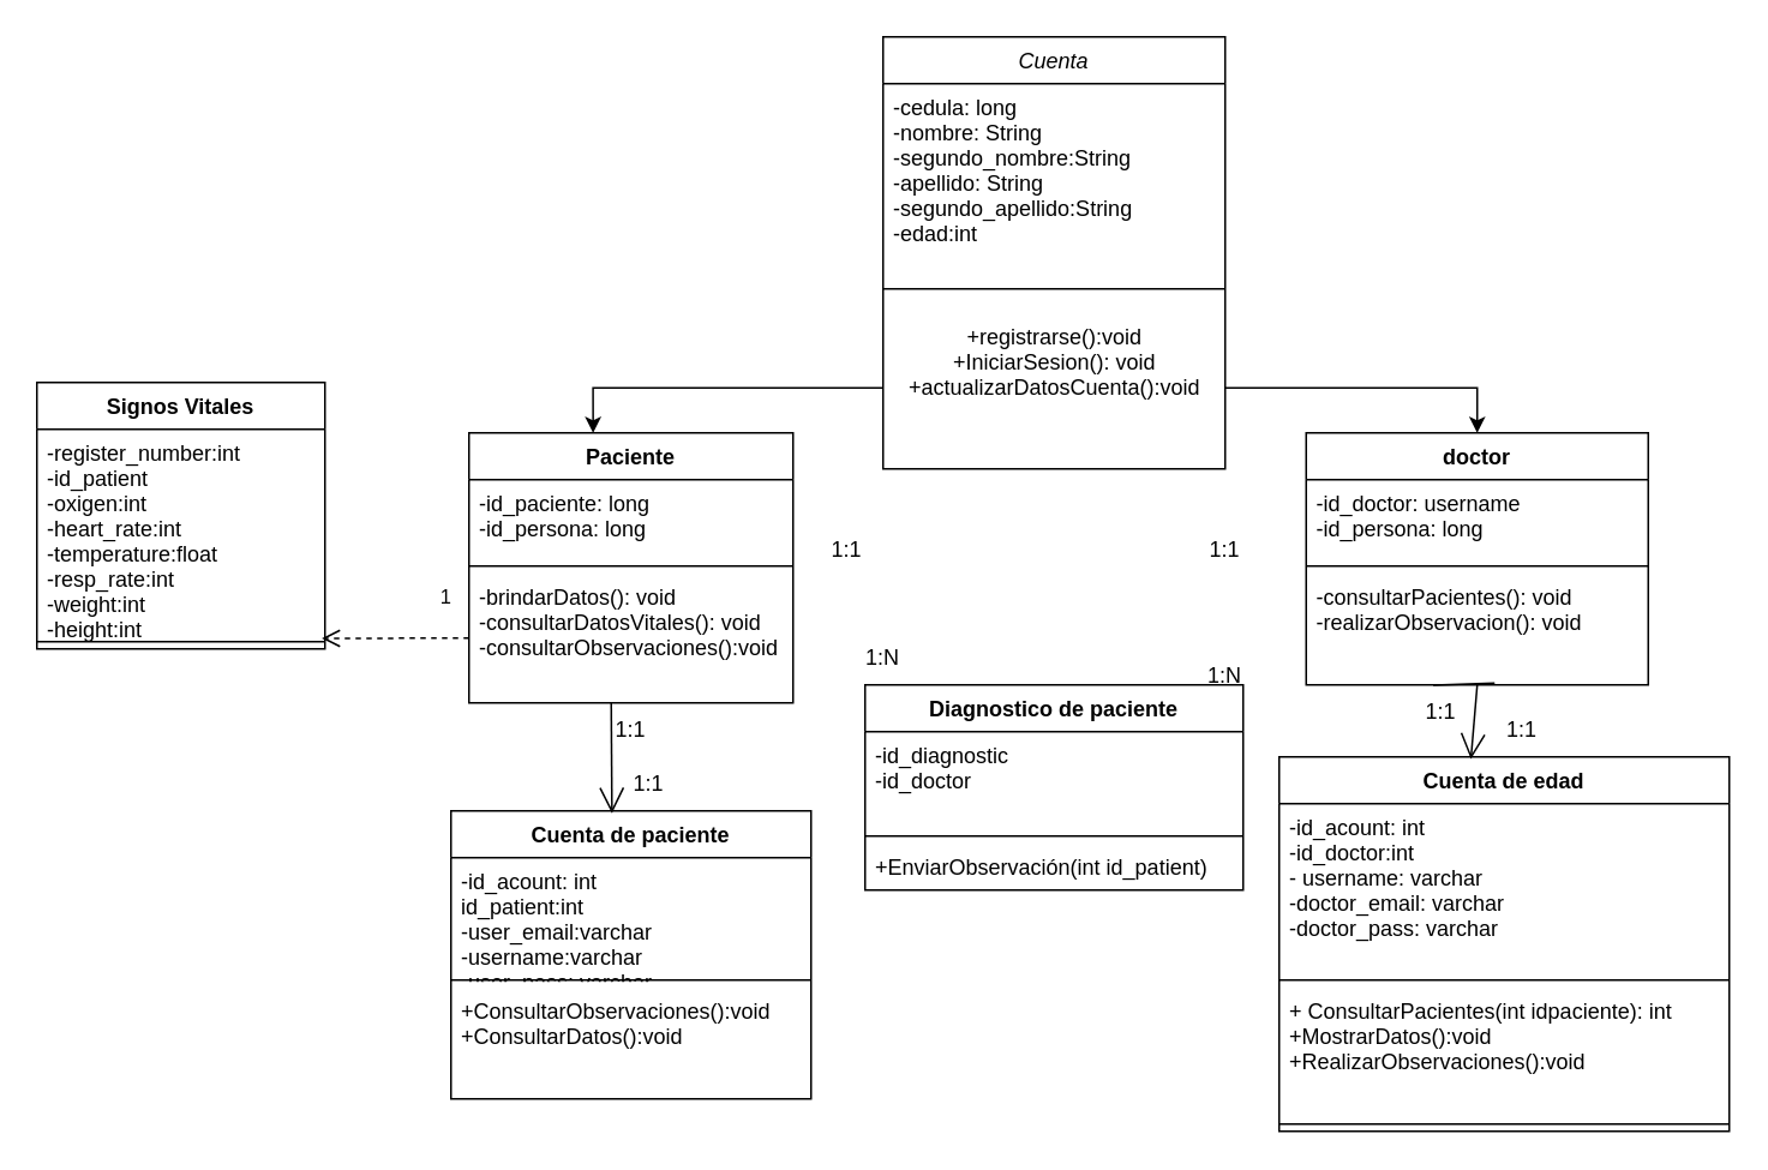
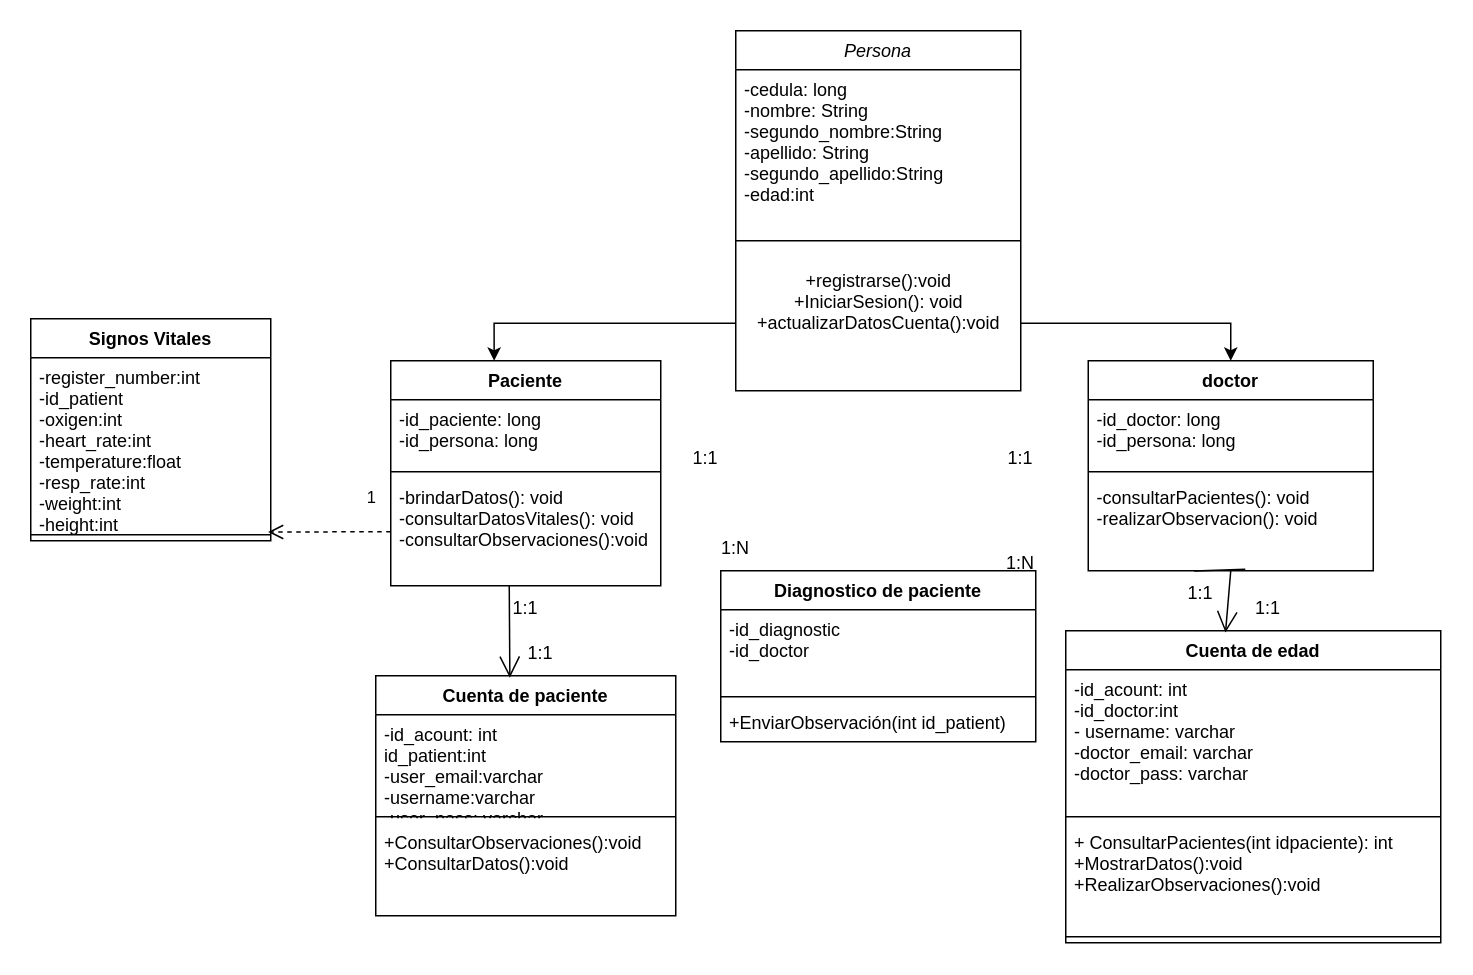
- <mxCell id="2" value="Cuenta" style="swimlane;fontStyle=2;align=center;verticalAlign=top;childLayout=stackLayout;horizontal=1;startSize=26;horizontalStack=0;resizeParent=1;resizeLast=0;collapsible=1;marginBottom=0;rounded=0;shadow=0;strokeWidth=1;" parent="1" vertex="1"><mxGeometry x="490" y="20" width="190" height="240" as="geometry"><mxRectangle x="230" y="140" width="160" height="26" as="alternateBounds" /></mxGeometry></mxCell>
+ <mxCell id="2" value="Persona" style="swimlane;fontStyle=2;align=center;verticalAlign=top;childLayout=stackLayout;horizontal=1;startSize=26;horizontalStack=0;resizeParent=1;resizeLast=0;collapsible=1;marginBottom=0;rounded=0;shadow=0;strokeWidth=1;" parent="1" vertex="1"><mxGeometry x="490" y="20" width="190" height="240" as="geometry"><mxRectangle x="230" y="140" width="160" height="26" as="alternateBounds" /></mxGeometry></mxCell>
- <mxCell id="20" value="-id_doctor: username&#10;-id_persona: long" style="text;strokeColor=none;fillColor=none;align=left;verticalAlign=top;spacingLeft=4;spacingRight=4;overflow=hidden;rotatable=0;points=[[0,0.5],[1,0.5]];portConstraint=eastwest;" parent="19" vertex="1"><mxGeometry y="26" width="190" height="44" as="geometry" /></mxCell>
+ <mxCell id="20" value="-id_doctor: long&#10;-id_persona: long" style="text;strokeColor=none;fillColor=none;align=left;verticalAlign=top;spacingLeft=4;spacingRight=4;overflow=hidden;rotatable=0;points=[[0,0.5],[1,0.5]];portConstraint=eastwest;" parent="19" vertex="1"><mxGeometry y="26" width="190" height="44" as="geometry" /></mxCell>
